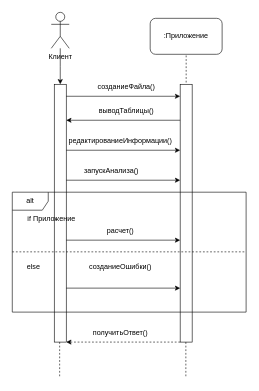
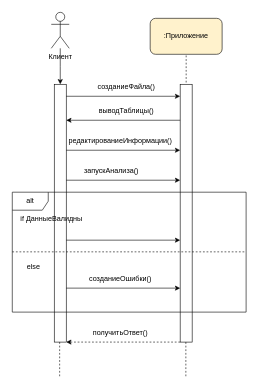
- <mxCell id="6" value=":Приложение" style="rounded=1;whiteSpace=wrap;html=1;" vertex="1" parent="1"><mxGeometry x="250" y="30" width="120" height="60" as="geometry" /></mxCell>
+ <mxCell id="6" value=":Приложение" style="rounded=1;whiteSpace=wrap;html=1;fillColor=#fff2cc;" vertex="1" parent="1"><mxGeometry x="250" y="30" width="120" height="60" as="geometry" /></mxCell>
- <mxCell id="15" value="if Приложение" style="text;html=1;align=center;verticalAlign=middle;resizable=0;points=[];autosize=1;strokeColor=none;fillColor=none;" vertex="1" parent="1"><mxGeometry x="20" y="350" width="130" height="30" as="geometry" /></mxCell>
+ <mxCell id="15" value="if ДанныеВалидны" style="text;html=1;align=center;verticalAlign=middle;resizable=0;points=[];autosize=1;strokeColor=none;fillColor=none;" vertex="1" parent="1"><mxGeometry x="20" y="350" width="130" height="30" as="geometry" /></mxCell>
- <mxCell id="20" value="расчет()" style="text;html=1;align=center;verticalAlign=middle;resizable=0;points=[];autosize=1;strokeColor=none;fillColor=none;" vertex="1" parent="1"><mxGeometry x="165" y="370" width="70" height="30" as="geometry" /></mxCell>
- <mxCell id="23" value="созданиеОшибки()" style="text;html=1;align=center;verticalAlign=middle;resizable=0;points=[];autosize=1;strokeColor=none;fillColor=none;" vertex="1" parent="1"><mxGeometry x="135" y="430" width="130" height="30" as="geometry" /></mxCell>
+ <mxCell id="23" value="созданиеОшибки()" style="text;html=1;align=center;verticalAlign=middle;resizable=0;points=[];autosize=1;strokeColor=none;fillColor=none;" vertex="1" parent="1"><mxGeometry x="135" y="450" width="130" height="30" as="geometry" /></mxCell>
